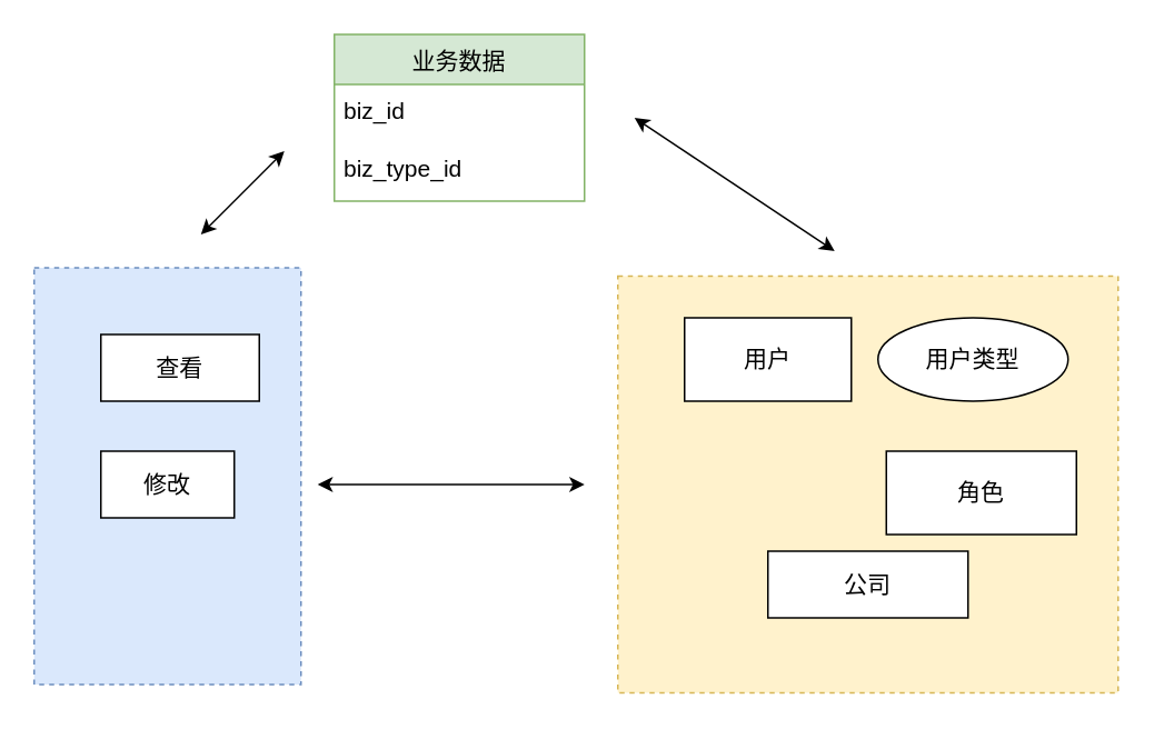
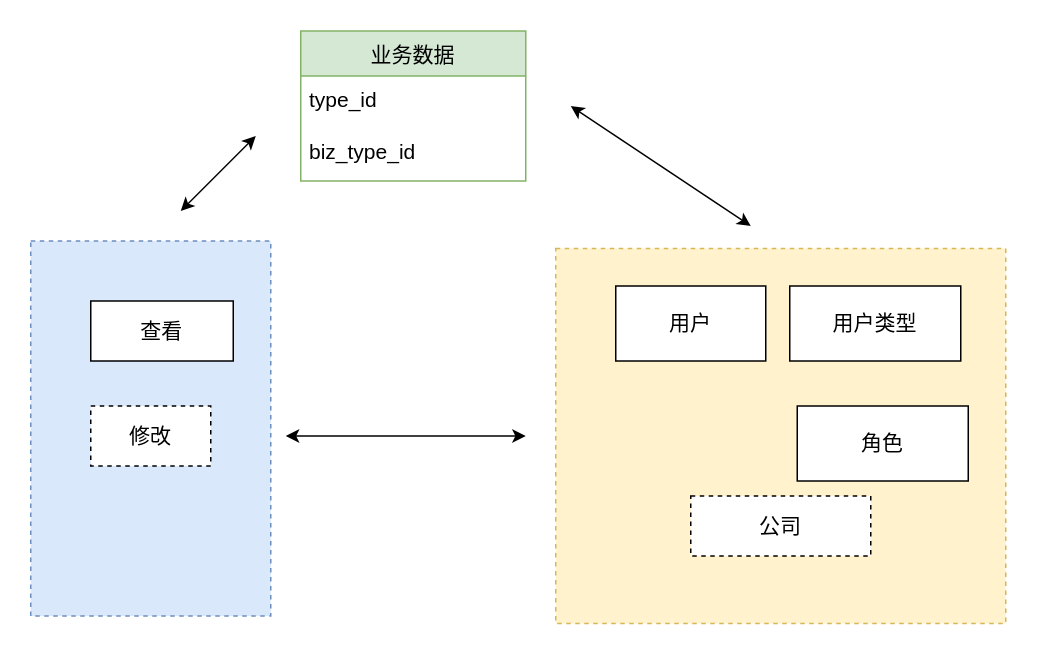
- <mxCell id="14" value="biz_id" style="text;strokeColor=none;fillColor=none;align=left;verticalAlign=middle;spacingLeft=4;spacingRight=4;overflow=hidden;points=[[0,0.5],[1,0.5]];portConstraint=eastwest;rotatable=0;fontSize=14;" vertex="1" parent="13"><mxGeometry y="30" width="150" height="30" as="geometry" /></mxCell>
+ <mxCell id="14" value="type_id" style="text;strokeColor=none;fillColor=none;align=left;verticalAlign=middle;spacingLeft=4;spacingRight=4;overflow=hidden;points=[[0,0.5],[1,0.5]];portConstraint=eastwest;rotatable=0;fontSize=14;" vertex="1" parent="13"><mxGeometry y="30" width="150" height="30" as="geometry" /></mxCell>
- <mxCell id="8" value="用户类型" style="ellipse;whiteSpace=wrap;html=1;fontSize=14;" vertex="1" parent="1"><mxGeometry x="526" y="190" width="114" height="50" as="geometry" /></mxCell>
+ <mxCell id="8" value="用户类型" style="rounded=0;whiteSpace=wrap;html=1;fontSize=14;" vertex="1" parent="1"><mxGeometry x="526" y="190" width="114" height="50" as="geometry" /></mxCell>
- <mxCell id="5" value="修改" style="rounded=0;whiteSpace=wrap;html=1;fontSize=14;" vertex="1" parent="1"><mxGeometry x="60" y="270" width="80" height="40" as="geometry" /></mxCell>
+ <mxCell id="5" value="修改" style="rounded=0;whiteSpace=wrap;html=1;fontSize=14;dashed=1;" vertex="1" parent="1"><mxGeometry x="60" y="270" width="80" height="40" as="geometry" /></mxCell>
- <mxCell id="7" value="公司" style="rounded=0;whiteSpace=wrap;html=1;fontSize=14;" vertex="1" parent="1"><mxGeometry x="460" y="330" width="120" height="40" as="geometry" /></mxCell>
+ <mxCell id="7" value="公司" style="rounded=0;whiteSpace=wrap;html=1;fontSize=14;dashed=1;" vertex="1" parent="1"><mxGeometry x="460" y="330" width="120" height="40" as="geometry" /></mxCell>
